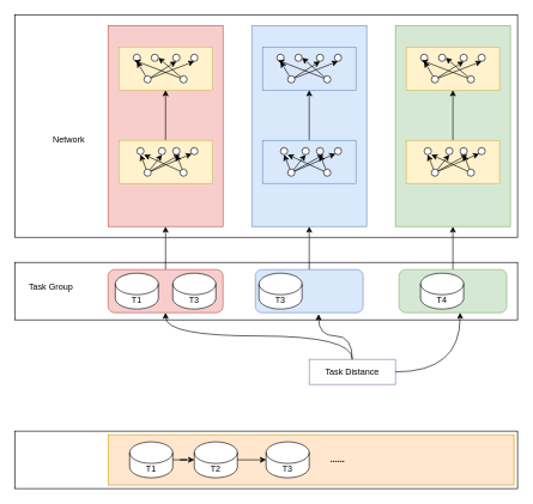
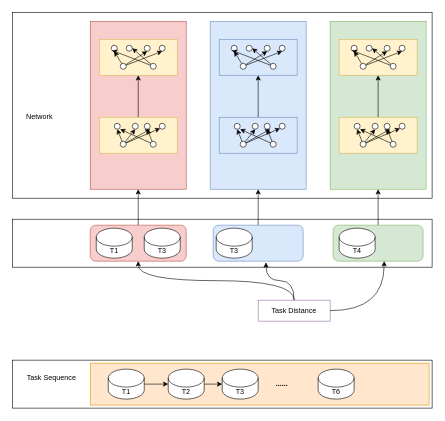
- <mxCell id="110" value="Network" style="text;html=1;align=center;verticalAlign=middle;resizable=0;points=[];autosize=1;strokeColor=none;fillColor=none;" vertex="1" parent="1"><mxGeometry x="60" y="180" width="70" height="30" as="geometry" /></mxCell>
+ <mxCell id="110" value="Network" style="text;html=1;align=center;verticalAlign=middle;resizable=0;points=[];autosize=1;strokeColor=none;fillColor=none;" vertex="1" parent="1"><mxGeometry x="30" y="180" width="70" height="30" as="geometry" /></mxCell>
- <mxCell id="108" value="Task Group" style="text;html=1;align=center;verticalAlign=middle;resizable=0;points=[];autosize=1;strokeColor=none;fillColor=none;" vertex="1" parent="1"><mxGeometry x="30" y="385" width="80" height="30" as="geometry" /></mxCell>
- <mxCell id="24" value="T4" style="shape=cylinder3;whiteSpace=wrap;html=1;boundedLbl=1;backgroundOutline=1;size=15;" vertex="1" parent="1"><mxGeometry x="585" y="380" width="60" height="50" as="geometry" /></mxCell>
+ <mxCell id="24" value="T4" style="shape=cylinder3;whiteSpace=wrap;html=1;boundedLbl=1;backgroundOutline=1;size=15;" vertex="1" parent="1"><mxGeometry x="565" y="380" width="60" height="50" as="geometry" /></mxCell>
+ <mxCell id="109" value="Task Sequence" style="text;html=1;align=center;verticalAlign=middle;resizable=0;points=[];autosize=1;strokeColor=none;fillColor=none;" vertex="1" parent="1"><mxGeometry x="30" y="615" width="110" height="30" as="geometry" /></mxCell>
- <mxCell id="8" value="T2" style="shape=cylinder3;whiteSpace=wrap;html=1;boundedLbl=1;backgroundOutline=1;size=15;" vertex="1" parent="1"><mxGeometry x="270" y="615" width="60" height="50" as="geometry" /></mxCell>
+ <mxCell id="8" value="T2" style="shape=cylinder3;whiteSpace=wrap;html=1;boundedLbl=1;backgroundOutline=1;size=15;" vertex="1" parent="1"><mxGeometry x="280" y="615" width="60" height="50" as="geometry" /></mxCell>
+ <mxCell id="10" value="T6" style="shape=cylinder3;whiteSpace=wrap;html=1;boundedLbl=1;backgroundOutline=1;size=15;" vertex="1" parent="1"><mxGeometry x="530" y="615" width="60" height="50" as="geometry" /></mxCell>
